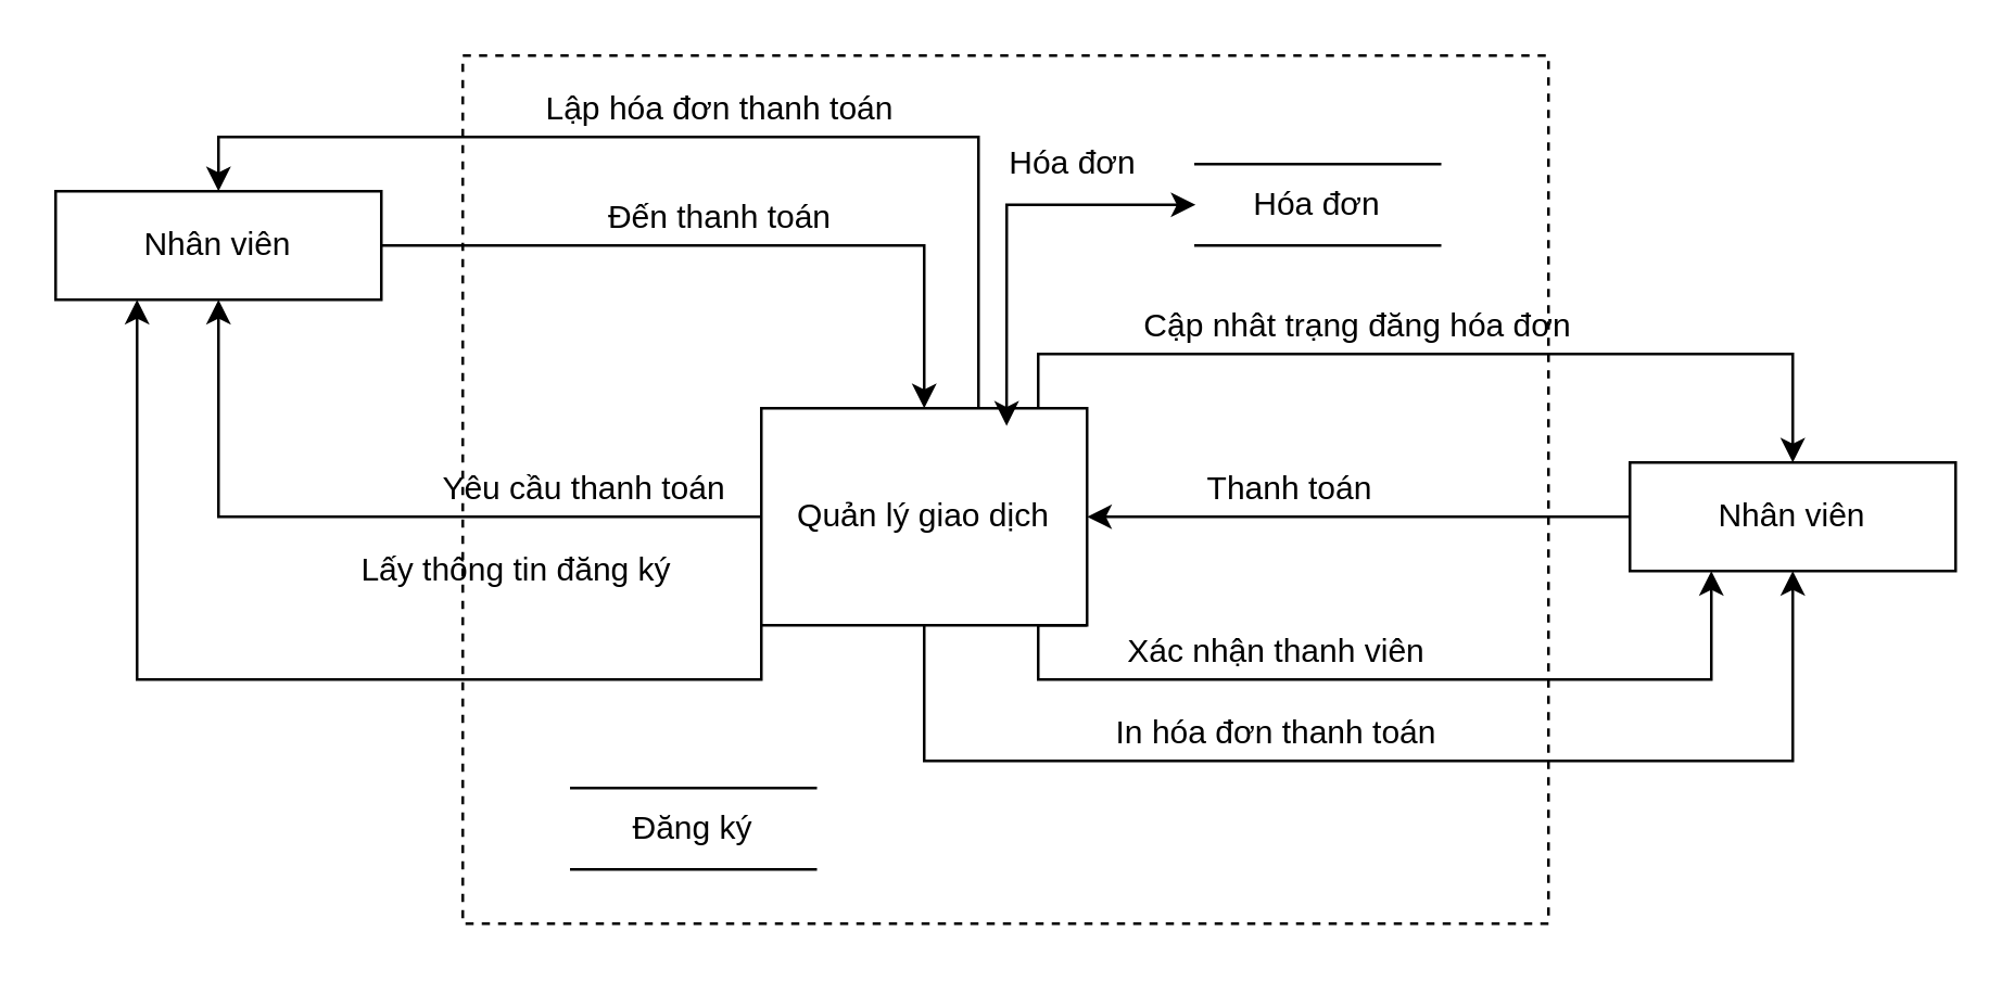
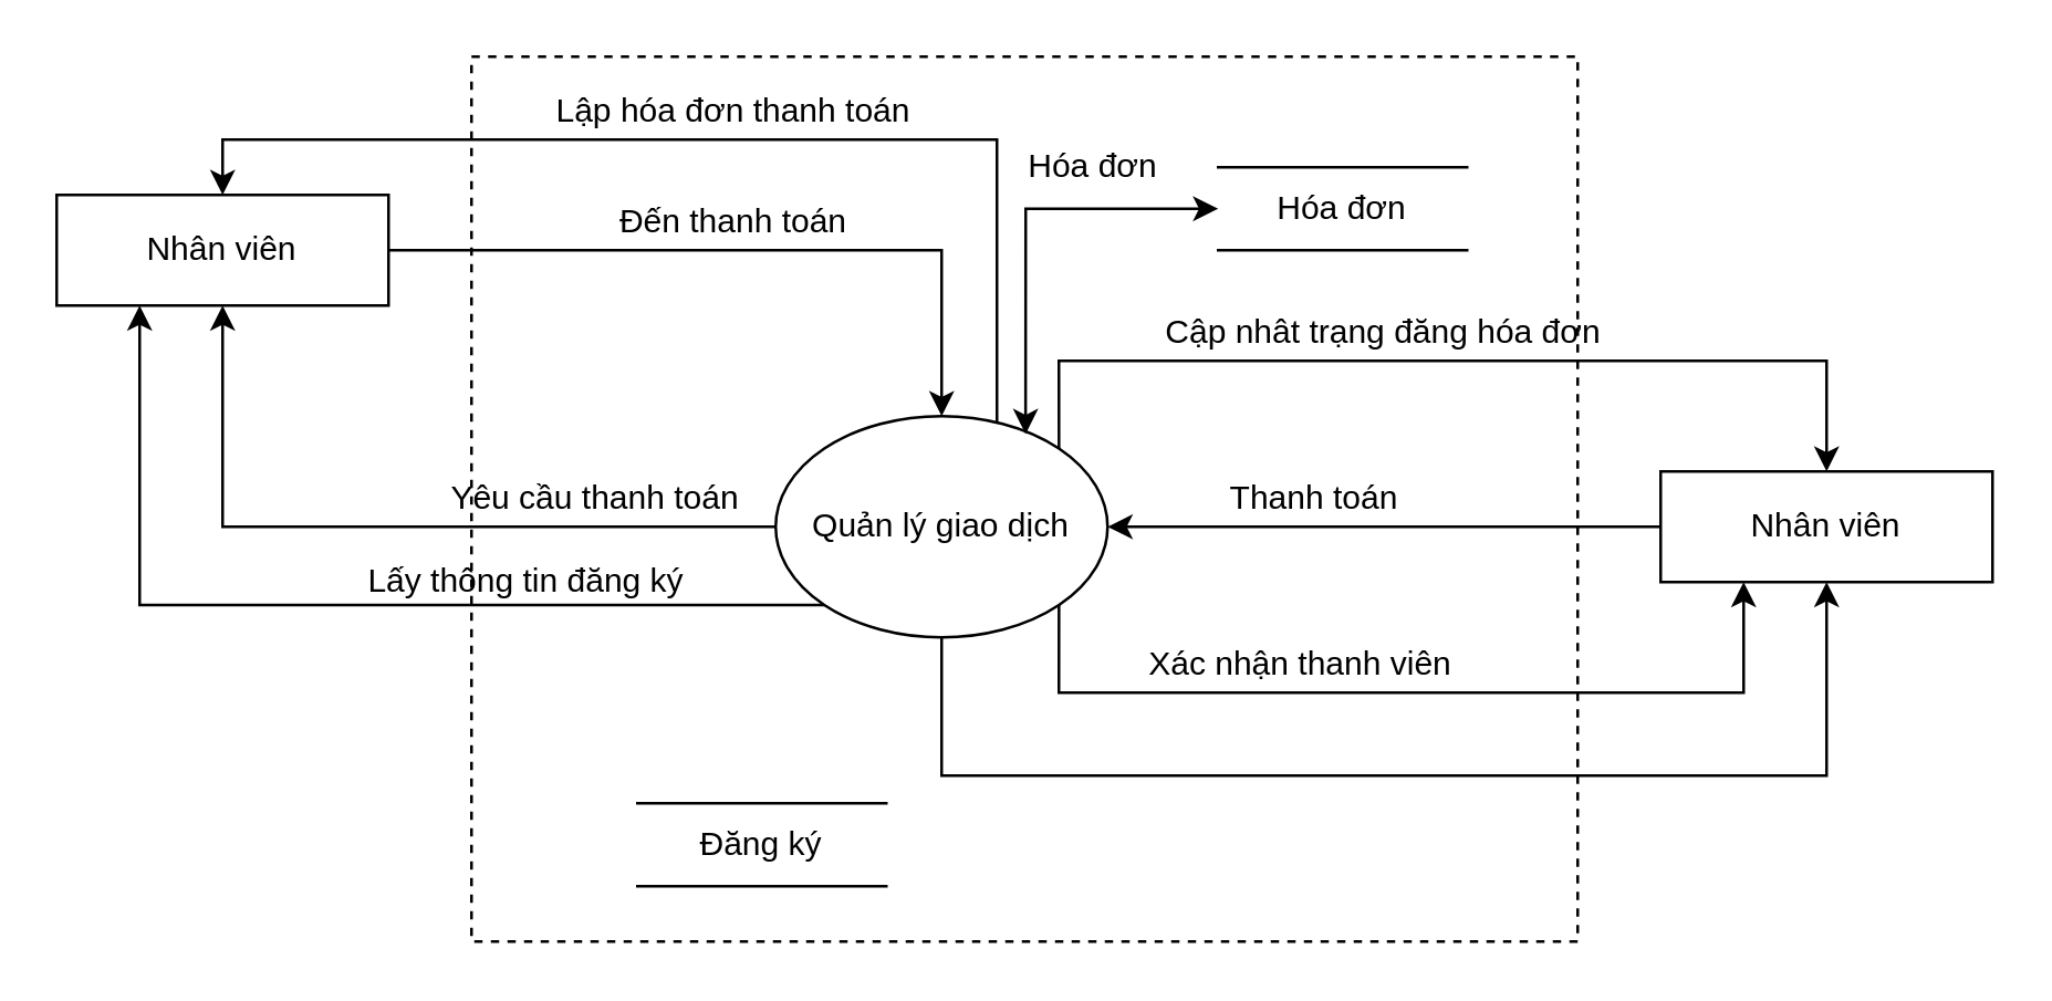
- <mxCell id="8" value="Quản lý giao dịch" style="whiteSpace=wrap;html=1;glass=0;fillColor=#ffffff;gradientColor=none;rounded=0;" vertex="1" parent="1"><mxGeometry x="280" y="150" width="120" height="80" as="geometry" /></mxCell>
+ <mxCell id="8" value="Quản lý giao dịch" style="ellipse;whiteSpace=wrap;html=1;rounded=0;glass=0;fillColor=#ffffff;gradientColor=none;" vertex="1" parent="1"><mxGeometry x="280" y="150" width="120" height="80" as="geometry" /></mxCell>
- <mxCell id="20" value="In hóa đơn thanh toán" style="text;html=1;strokeColor=none;fillColor=none;align=center;verticalAlign=middle;whiteSpace=wrap;rounded=0;glass=0;" vertex="1" parent="1"><mxGeometry x="400" y="260" width="140" height="20" as="geometry" /></mxCell>
- <mxCell id="23" value="Đăng ký" style="shape=partialRectangle;whiteSpace=wrap;html=1;left=0;right=0;fillColor=none;rounded=0;glass=0;" vertex="1" parent="1"><mxGeometry x="210" y="290" width="90" height="30" as="geometry" /></mxCell>
+ <mxCell id="23" value="Đăng ký" style="shape=partialRectangle;whiteSpace=wrap;html=1;left=0;right=0;fillColor=none;rounded=0;glass=0;" vertex="1" parent="1"><mxGeometry x="230" y="290" width="90" height="30" as="geometry" /></mxCell>
